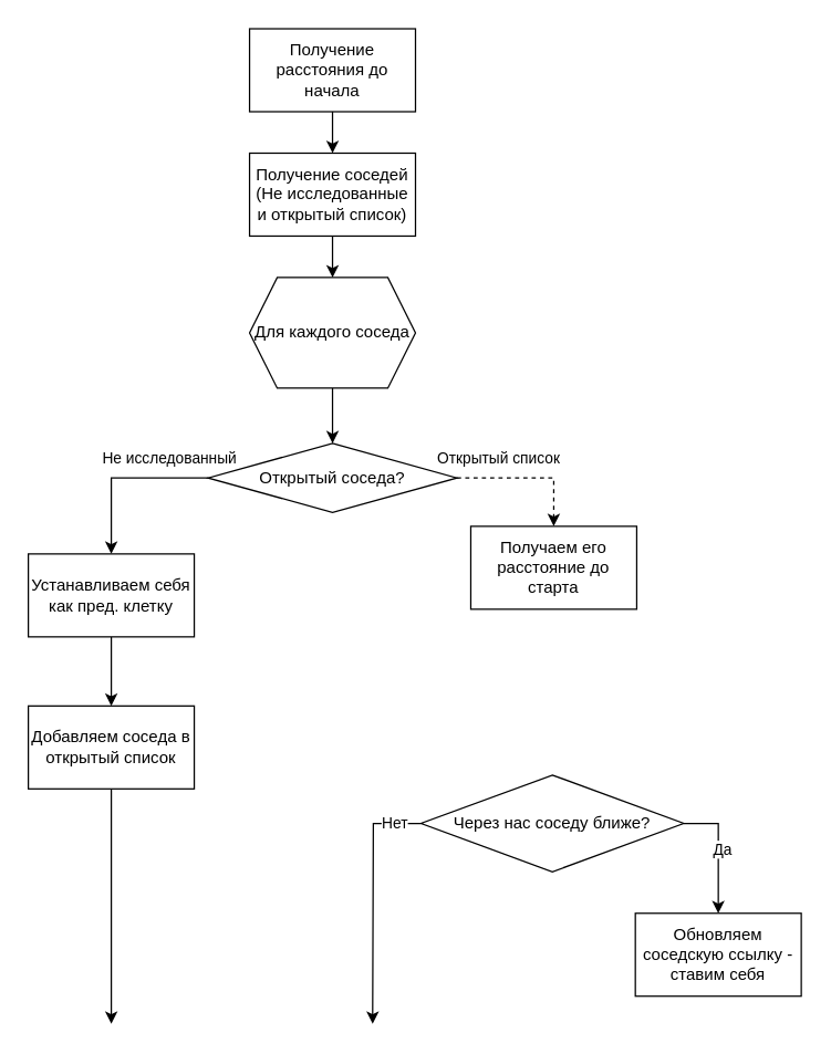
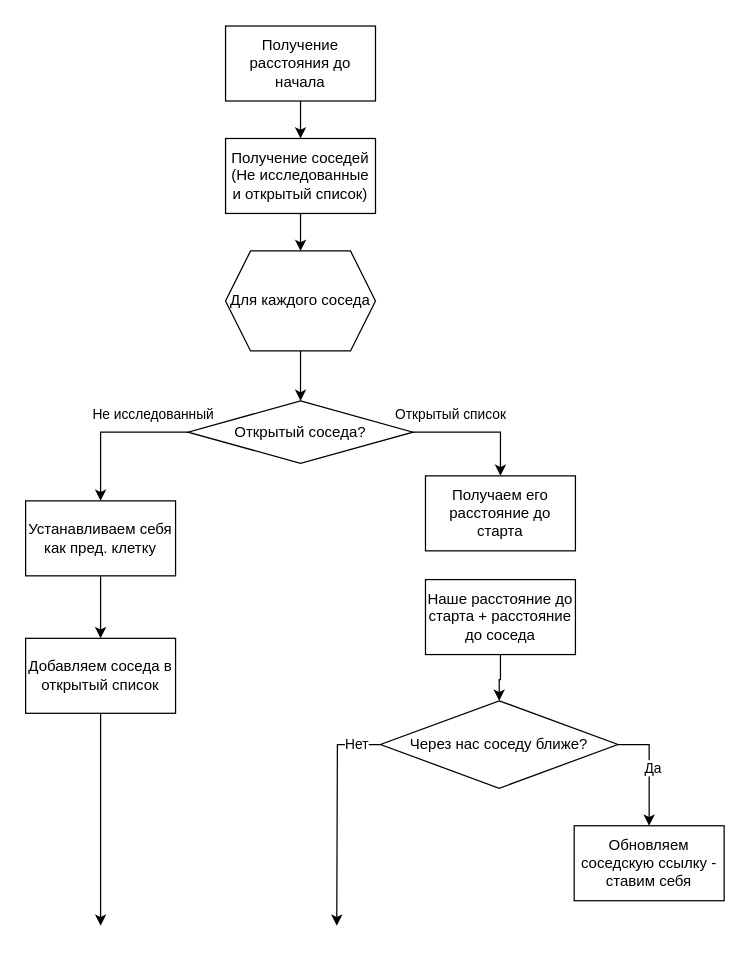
- <mxCell id="8" value="" style="edgeStyle=orthogonalEdgeStyle;rounded=0;orthogonalLoop=1;jettySize=auto;html=1;dashed=1;" edge="1" parent="1" source="10" target="13"><mxGeometry relative="1" as="geometry" /></mxCell>
+ <mxCell id="8" value="" style="edgeStyle=orthogonalEdgeStyle;rounded=0;orthogonalLoop=1;jettySize=auto;html=1;" edge="1" parent="1" source="10" target="13"><mxGeometry relative="1" as="geometry" /></mxCell>
+ <mxCell id="15" value="Наше расстояние до старта + расстояние до соседа" style="whiteSpace=wrap;html=1;" vertex="1" parent="1"><mxGeometry x="340" y="463" width="120" height="60" as="geometry" /></mxCell>
+ <mxCell id="14" value="" style="edgeStyle=orthogonalEdgeStyle;rounded=0;orthogonalLoop=1;jettySize=auto;html=1;" edge="1" parent="1" source="15" target="22"><mxGeometry relative="1" as="geometry" /></mxCell>
